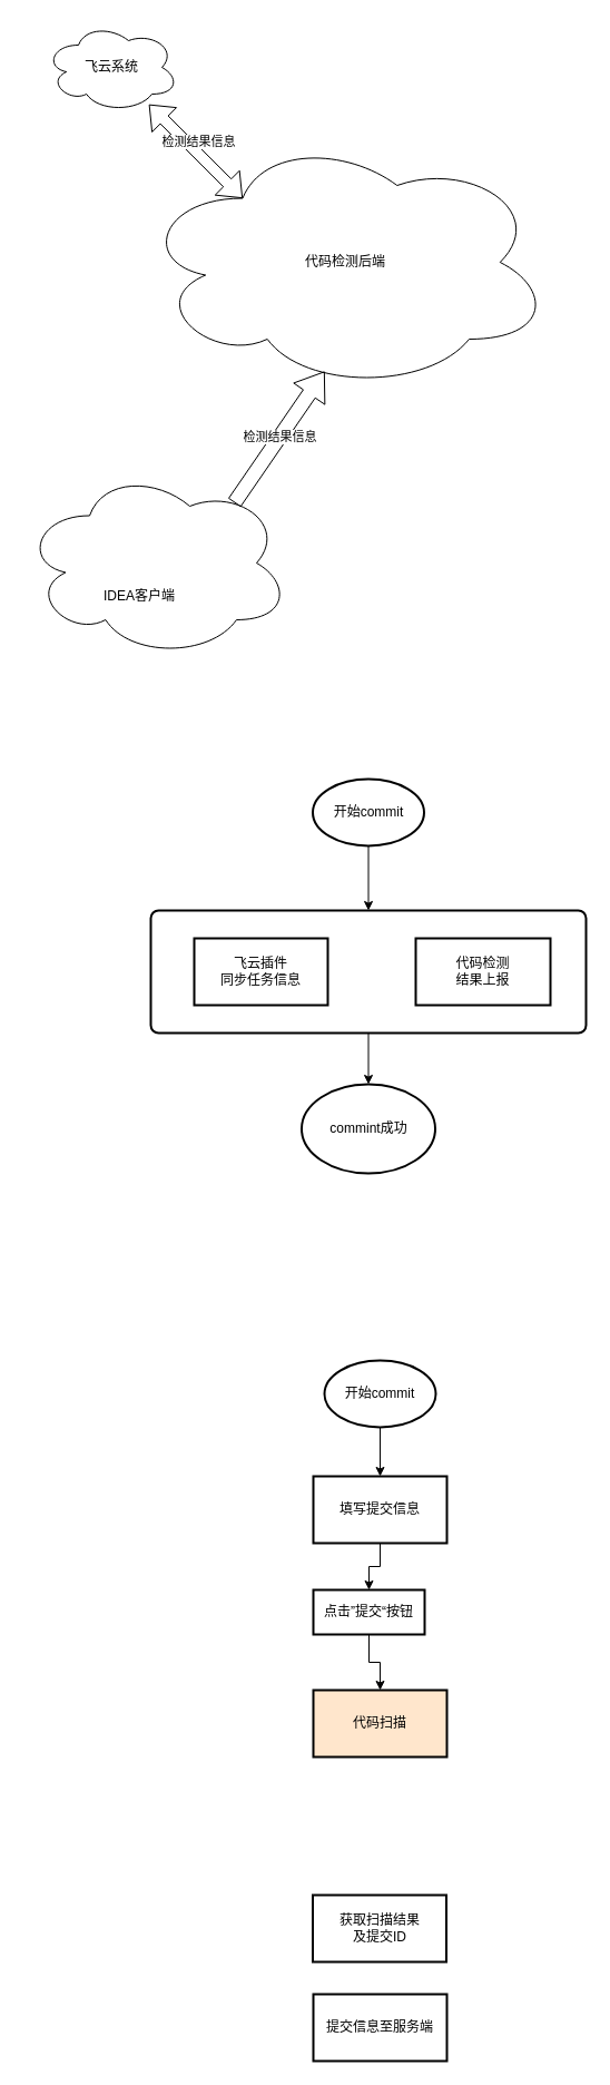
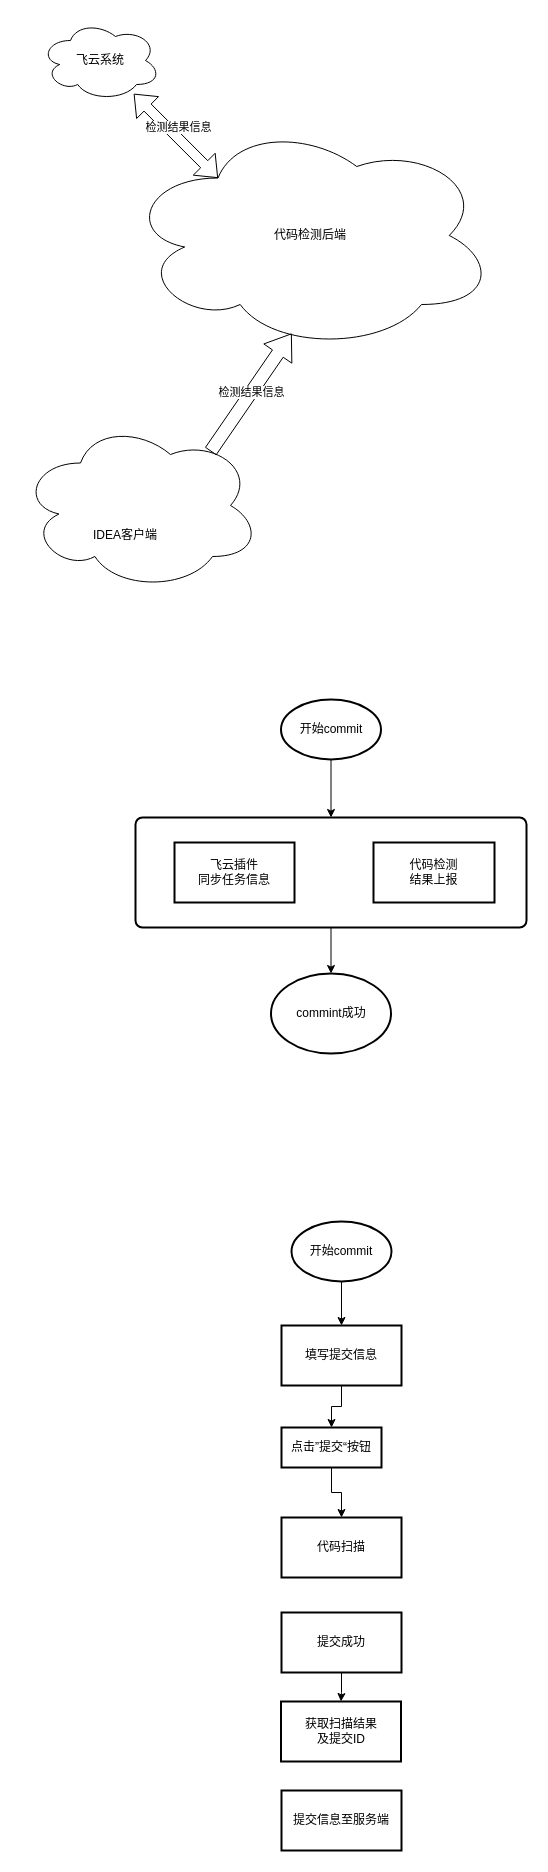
- <mxCell id="22" value="代码扫描" style="whiteSpace=wrap;html=1;strokeWidth=2;fillColor=#ffe6cc;" vertex="1" parent="1"><mxGeometry x="281" y="1517" width="120" height="60" as="geometry" /></mxCell>
+ <mxCell id="22" value="代码扫描" style="whiteSpace=wrap;html=1;strokeWidth=2;" vertex="1" parent="1"><mxGeometry x="281" y="1517" width="120" height="60" as="geometry" /></mxCell>
+ <mxCell id="24" value="提交成功" style="whiteSpace=wrap;html=1;strokeWidth=2;" vertex="1" parent="1"><mxGeometry x="281" y="1612" width="120" height="60" as="geometry" /></mxCell>
+ <mxCell id="23" value="" style="edgeStyle=orthogonalEdgeStyle;rounded=0;orthogonalLoop=1;jettySize=auto;html=1;" edge="1" parent="1" source="24" target="25"><mxGeometry relative="1" as="geometry" /></mxCell>
